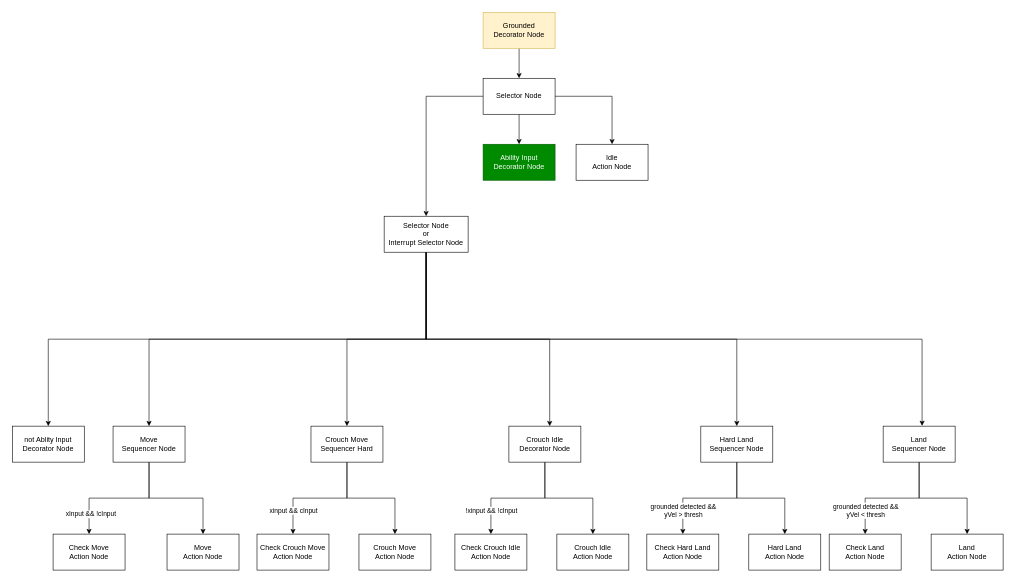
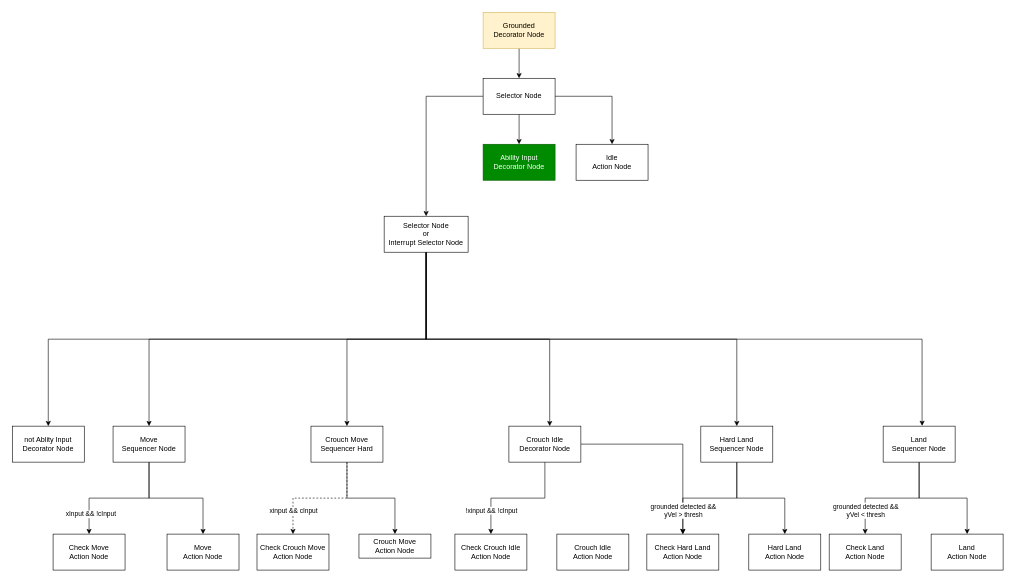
- <mxCell id="11" style="edgeStyle=orthogonalEdgeStyle;rounded=0;orthogonalLoop=1;jettySize=auto;html=1;entryX=0.5;entryY=0;entryDx=0;entryDy=0;" parent="1" source="14" target="10" edge="1"><mxGeometry relative="1" as="geometry" /></mxCell>
+ <mxCell id="11" style="edgeStyle=orthogonalEdgeStyle;rounded=0;orthogonalLoop=1;jettySize=auto;html=1;entryX=0.5;entryY=0;entryDx=0;entryDy=0;dashed=1;" parent="1" source="14" target="10" edge="1"><mxGeometry relative="1" as="geometry" /></mxCell>
- <mxCell id="19" style="edgeStyle=orthogonalEdgeStyle;rounded=0;orthogonalLoop=1;jettySize=auto;html=1;" parent="1" source="20" target="15" edge="1"><mxGeometry relative="1" as="geometry" /></mxCell>
+ <mxCell id="19" style="edgeStyle=orthogonalEdgeStyle;rounded=0;orthogonalLoop=1;jettySize=auto;html=1;" parent="1" source="20" target="30" edge="1"><mxGeometry relative="1" as="geometry" /></mxCell>
- <mxCell id="9" value="&lt;div&gt;Crouch Move&lt;/div&gt;&lt;div&gt;Action Node&lt;/div&gt;" style="rounded=0;whiteSpace=wrap;html=1;" parent="1" vertex="1"><mxGeometry x="598" y="890" width="120" height="60" as="geometry" /></mxCell>
+ <mxCell id="9" value="&lt;div&gt;Crouch Move&lt;/div&gt;&lt;div&gt;Action Node&lt;/div&gt;" style="rounded=0;whiteSpace=wrap;html=1;" parent="1" vertex="1"><mxGeometry x="598" y="890" width="120" height="40" as="geometry" /></mxCell>
